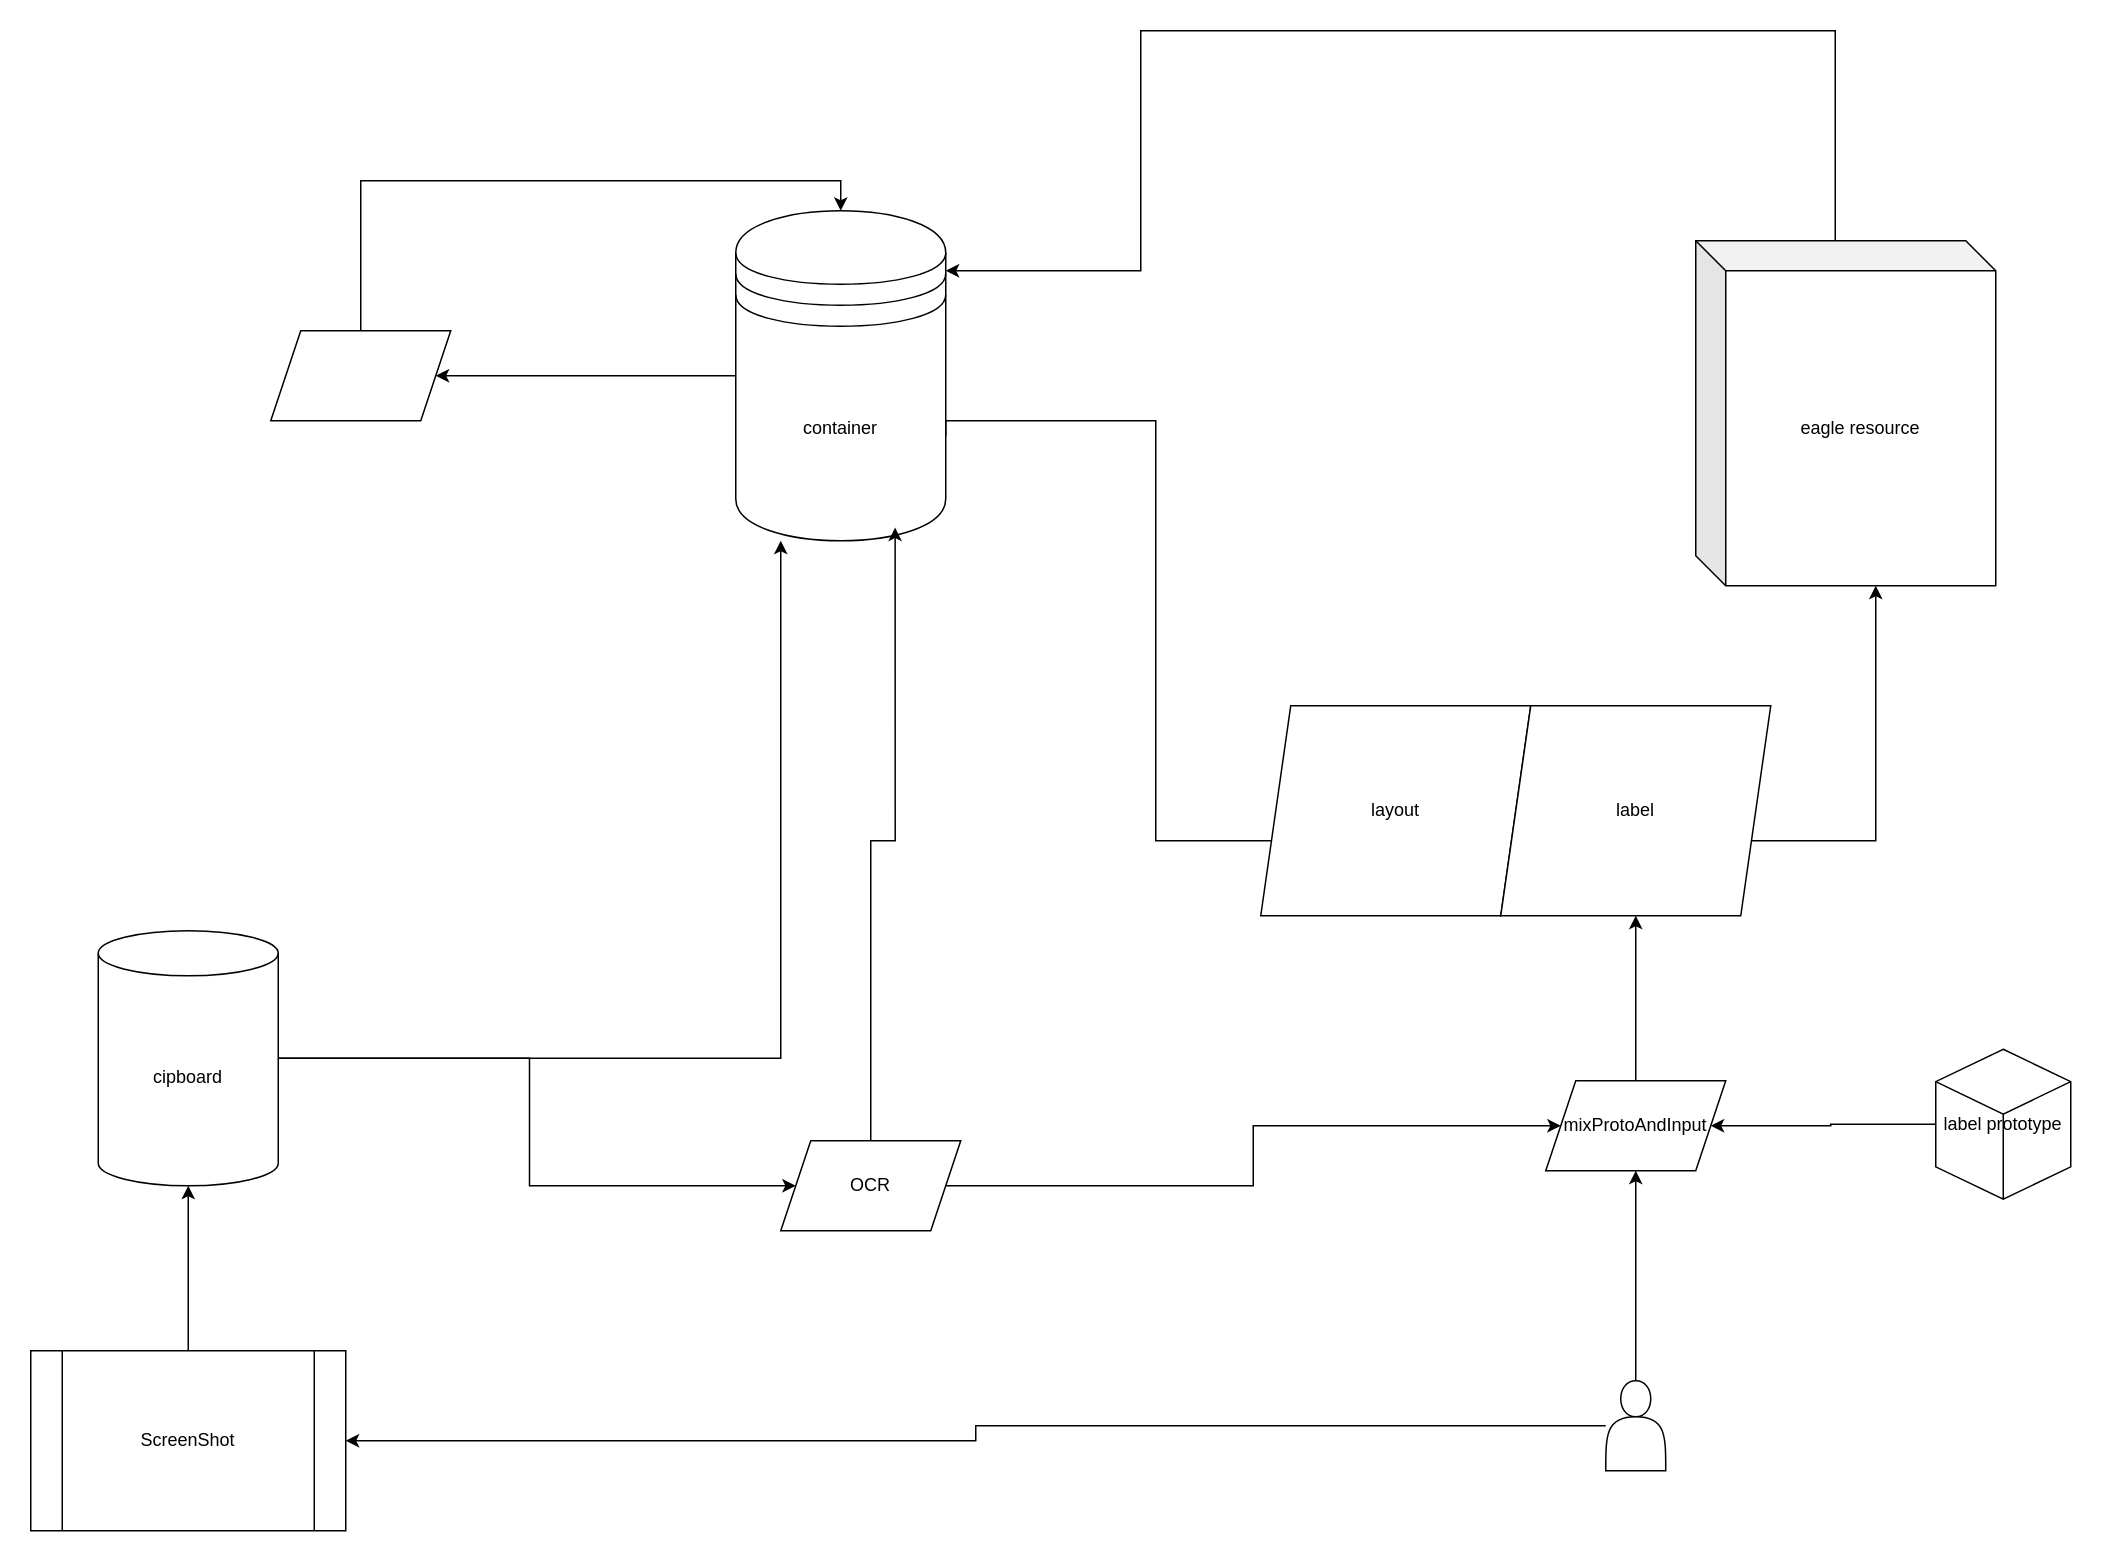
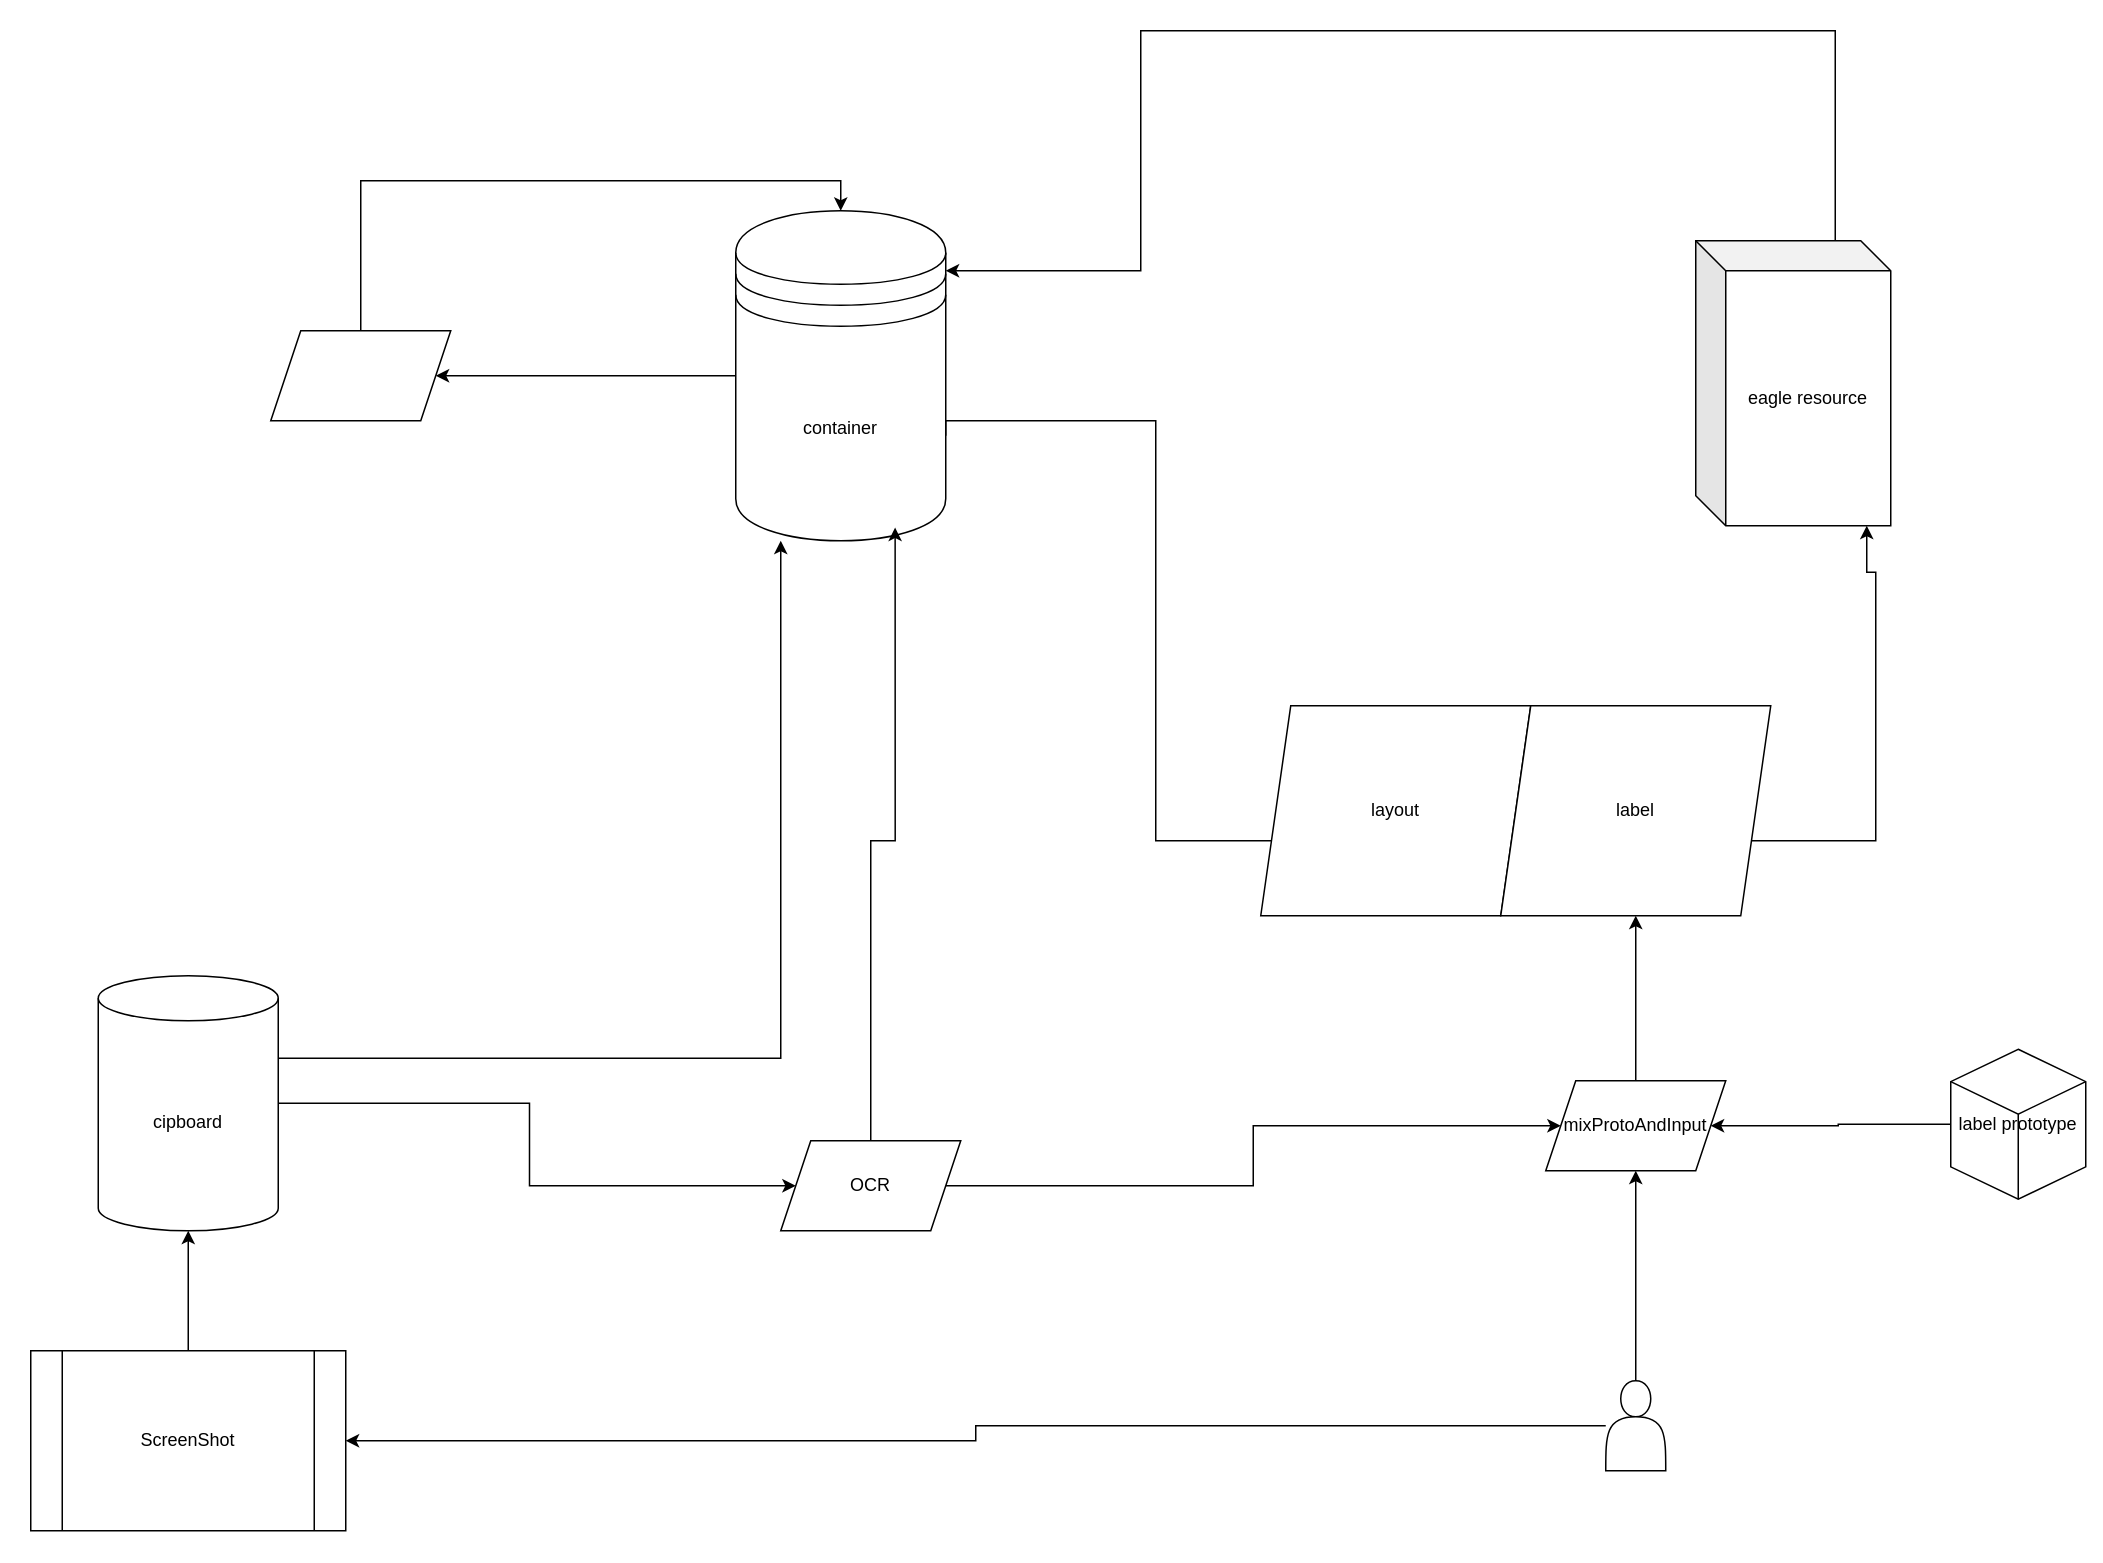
- <mxCell id="7" value="eagle resource" style="shape=cube;whiteSpace=wrap;html=1;boundedLbl=1;backgroundOutline=1;darkOpacity=0.05;darkOpacity2=0.1;" vertex="1" parent="1"><mxGeometry x="1130" y="160" width="200" height="230" as="geometry" /></mxCell>
+ <mxCell id="7" value="eagle resource" style="shape=cube;whiteSpace=wrap;html=1;boundedLbl=1;backgroundOutline=1;darkOpacity=0.05;darkOpacity2=0.1;" vertex="1" parent="1"><mxGeometry x="1130" y="160" width="130" height="190" as="geometry" /></mxCell>
- <mxCell id="13" value="cipboard" style="shape=cylinder3;whiteSpace=wrap;html=1;boundedLbl=1;backgroundOutline=1;size=15;" vertex="1" parent="1"><mxGeometry x="65" y="620" width="120" height="170" as="geometry" /></mxCell>
+ <mxCell id="13" value="cipboard" style="shape=cylinder3;whiteSpace=wrap;html=1;boundedLbl=1;backgroundOutline=1;size=15;" vertex="1" parent="1"><mxGeometry x="65" y="650" width="120" height="170" as="geometry" /></mxCell>
- <mxCell id="18" value="label prototype" style="html=1;whiteSpace=wrap;shape=isoCube2;backgroundOutline=1;isoAngle=15;" vertex="1" parent="1"><mxGeometry x="1290" y="699" width="90" height="100" as="geometry" /></mxCell>
+ <mxCell id="18" value="label prototype" style="html=1;whiteSpace=wrap;shape=isoCube2;backgroundOutline=1;isoAngle=15;" vertex="1" parent="1"><mxGeometry x="1300" y="699" width="90" height="100" as="geometry" /></mxCell>
